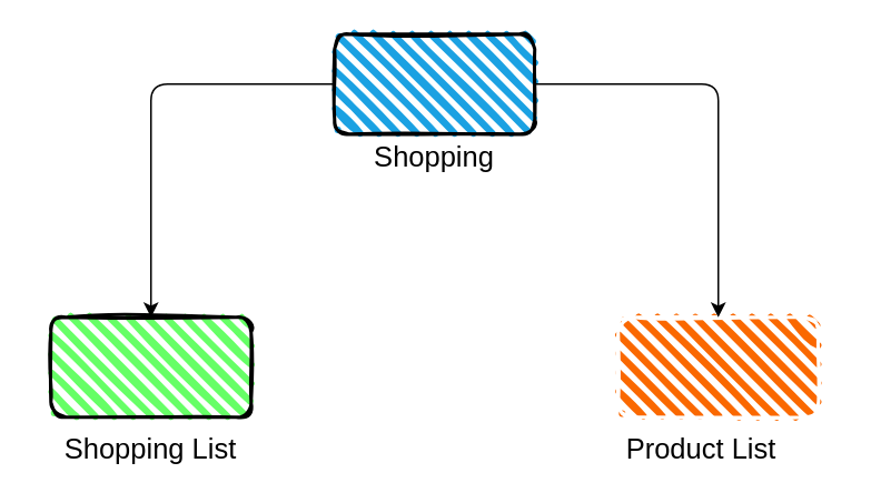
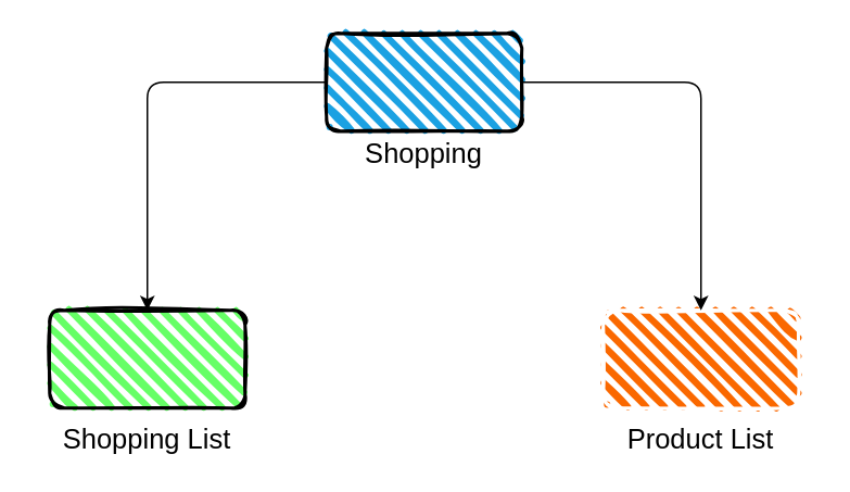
- <mxCell id="7" value="Product List" style="text;html=1;strokeColor=none;fillColor=none;align=center;verticalAlign=middle;whiteSpace=wrap;rounded=0;spacing=2;fontSize=17;" parent="1" vertex="1"><mxGeometry x="350" y="260" width="140" height="20" as="geometry" /></mxCell>
+ <mxCell id="7" value="Product List" style="text;html=1;strokeColor=none;fillColor=none;align=center;verticalAlign=middle;whiteSpace=wrap;rounded=0;spacing=2;fontSize=17;" parent="1" vertex="1"><mxGeometry x="360" y="260" width="140" height="20" as="geometry" /></mxCell>
